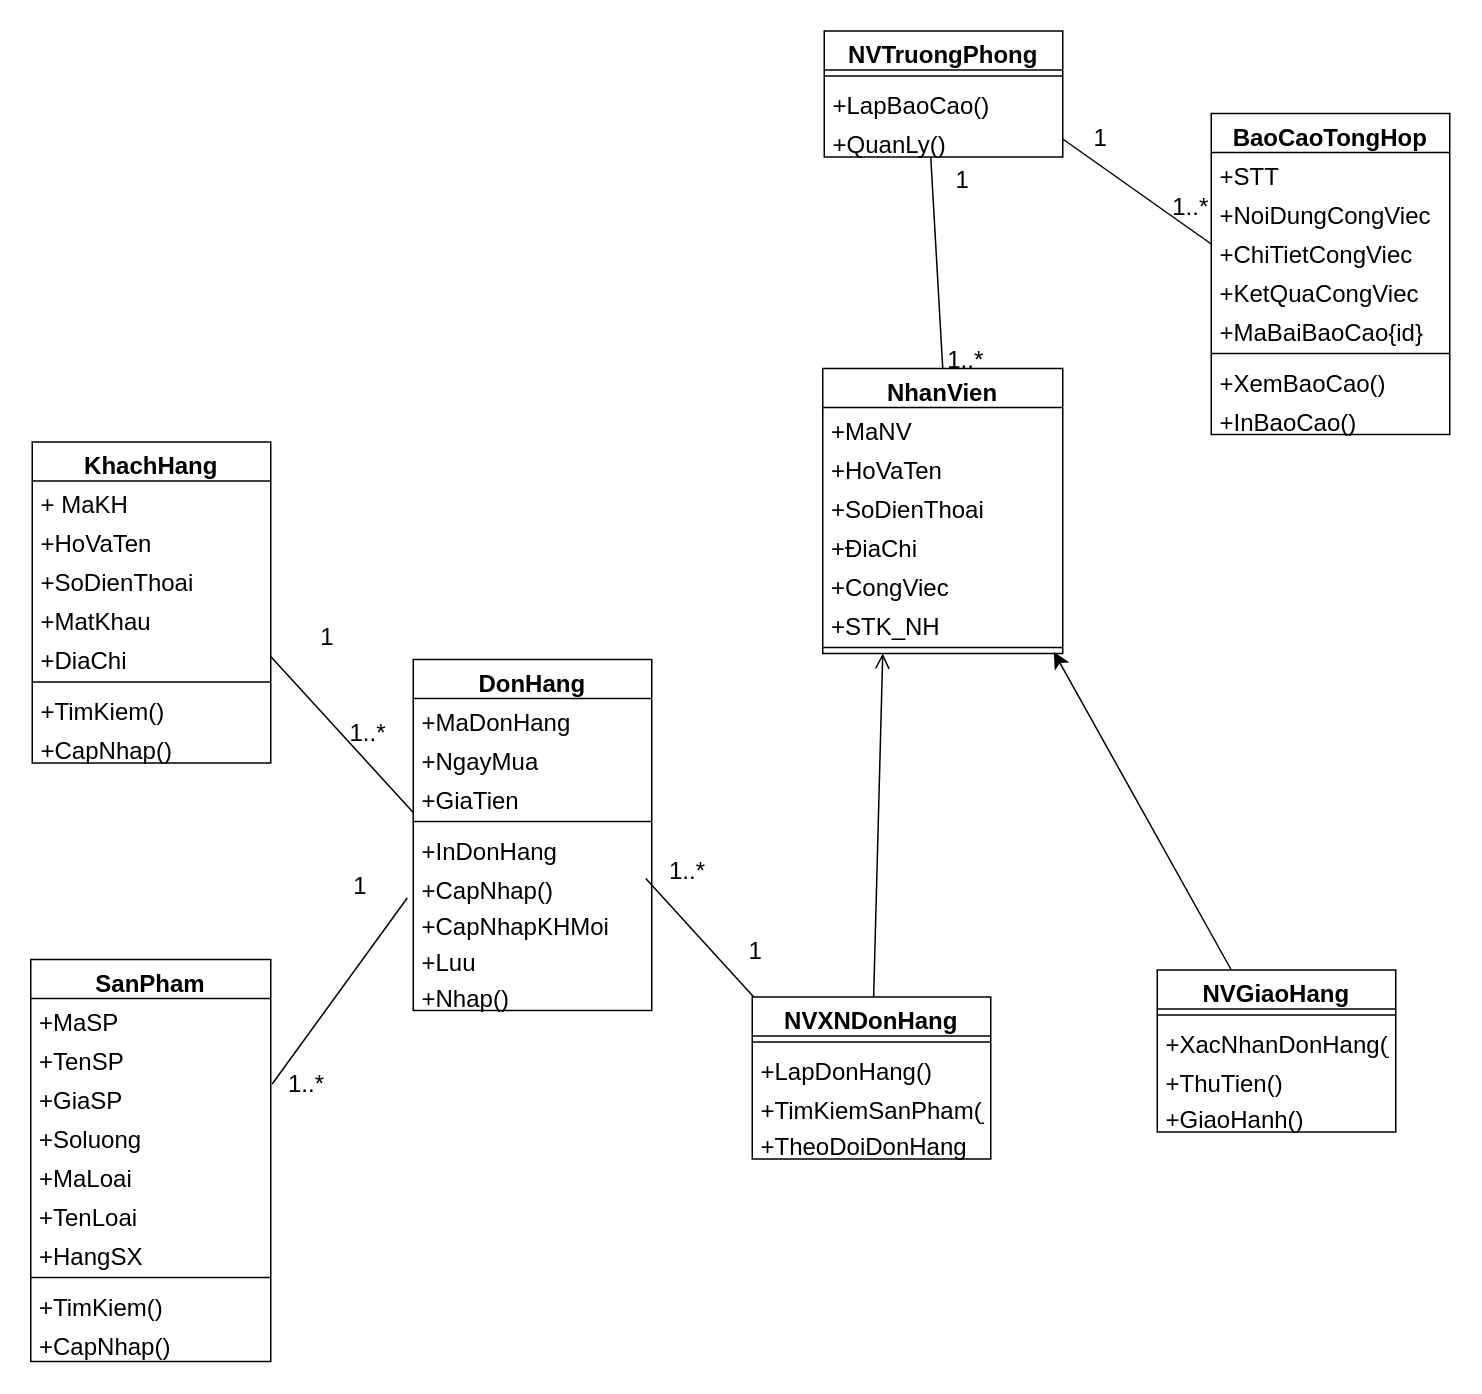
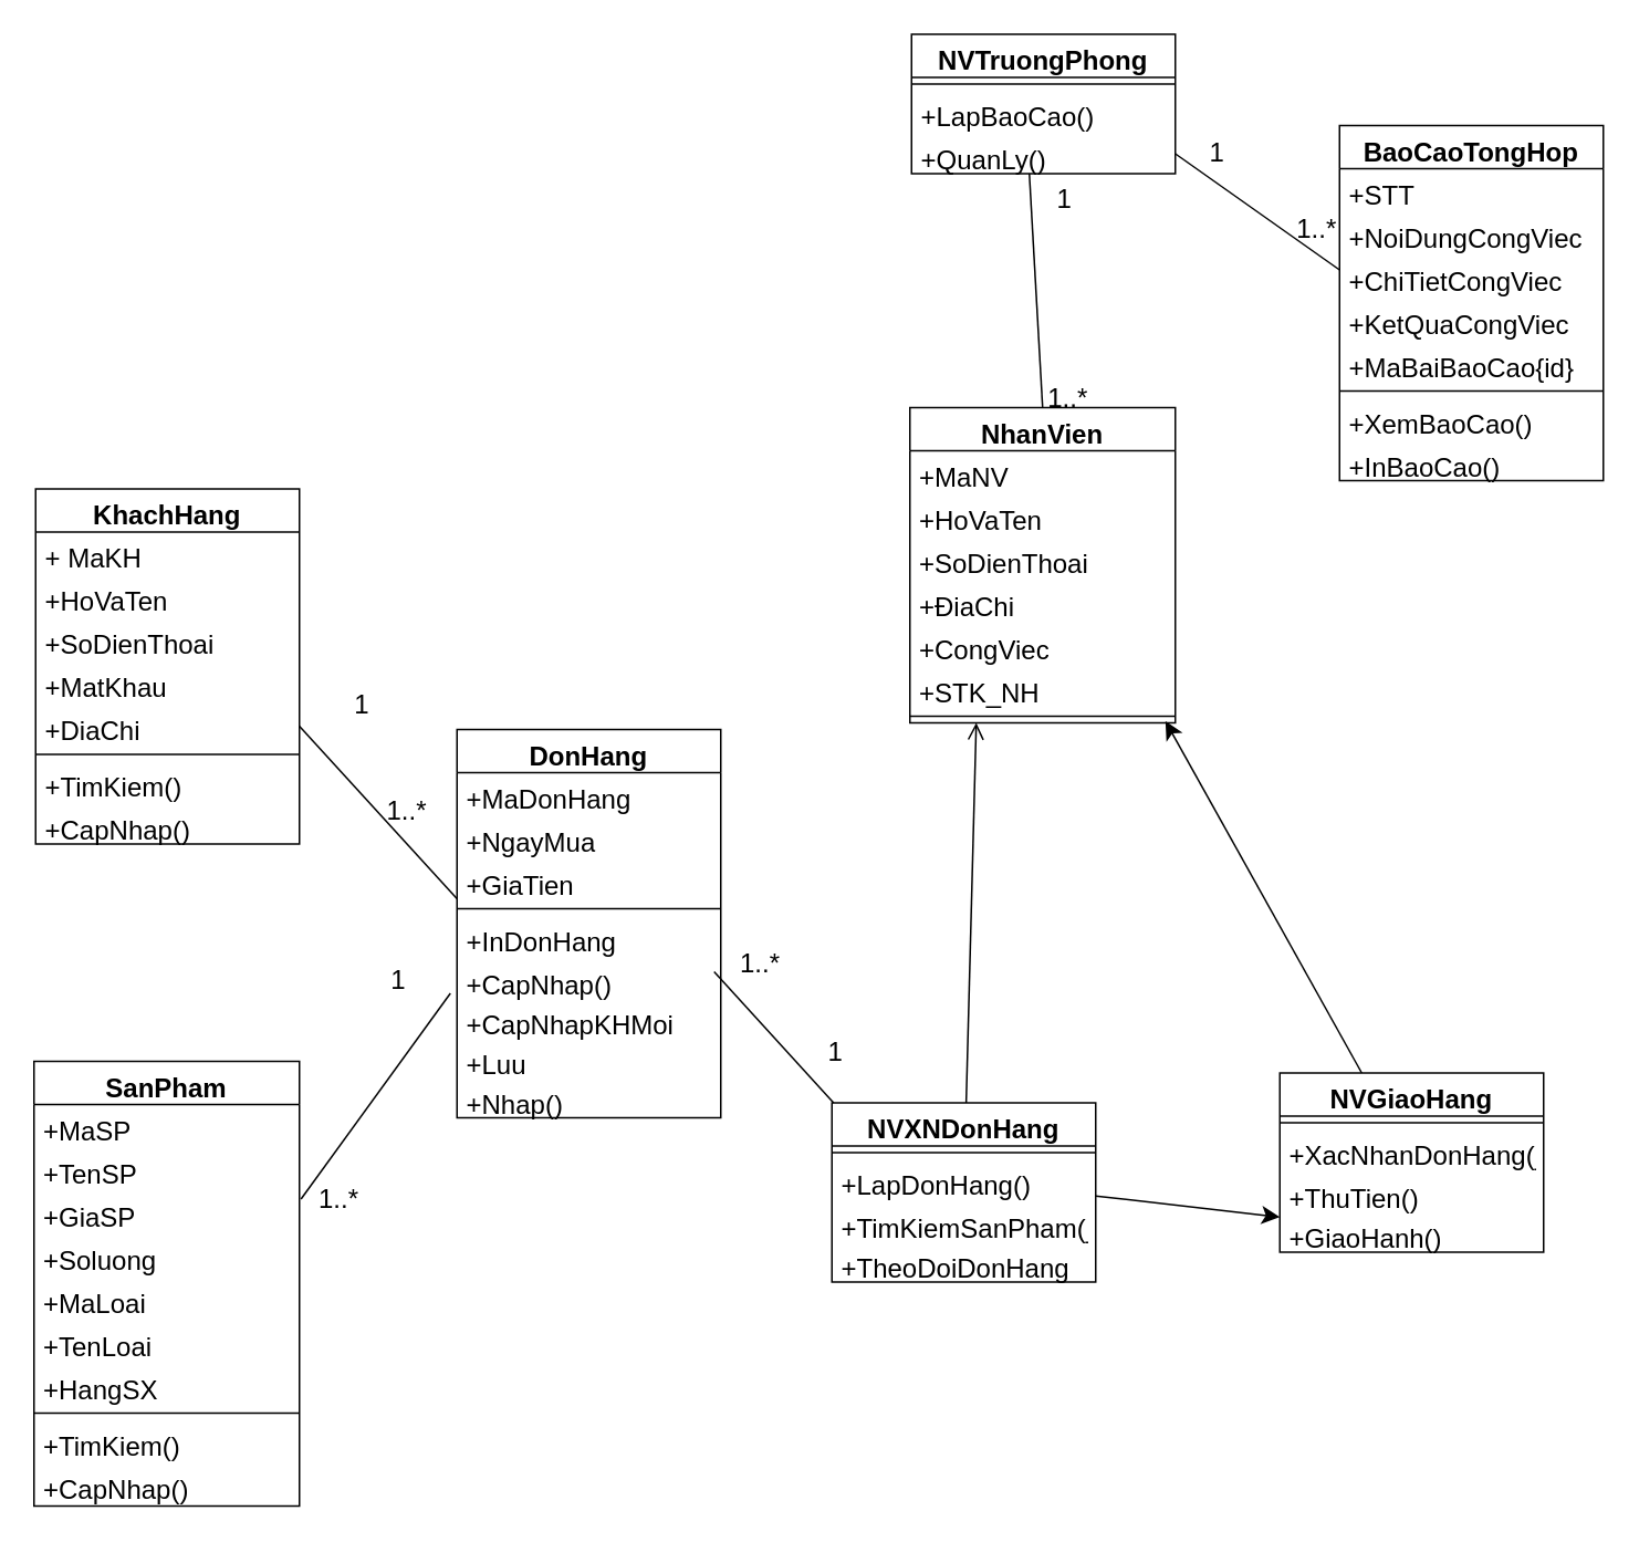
+ <mxCell id="58" value="" style="edgeStyle=none;curved=1;rounded=0;orthogonalLoop=1;jettySize=auto;html=1;fontSize=12;startSize=8;endSize=8;" parent="1" source="49" target="57" edge="1"><mxGeometry relative="1" as="geometry" /></mxCell>
